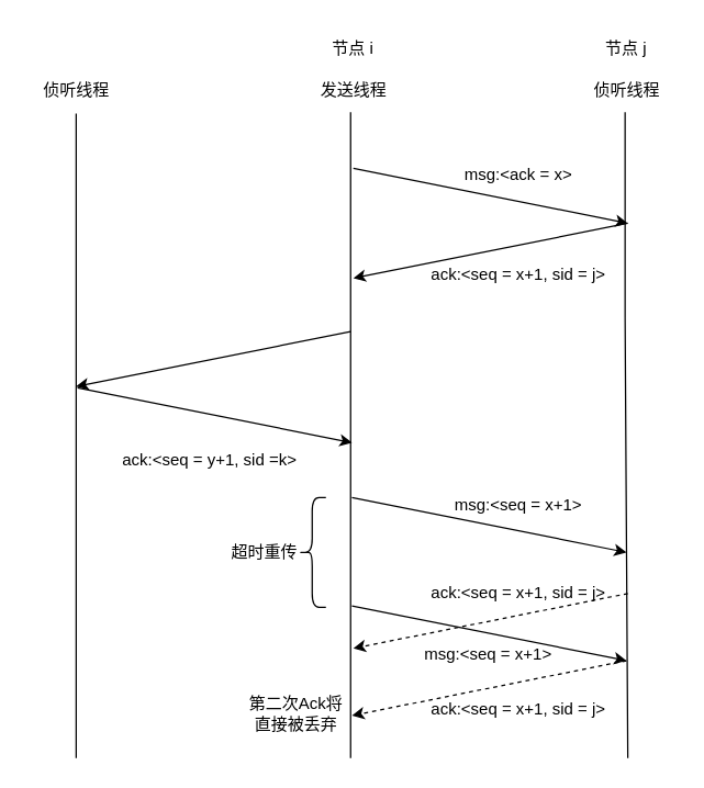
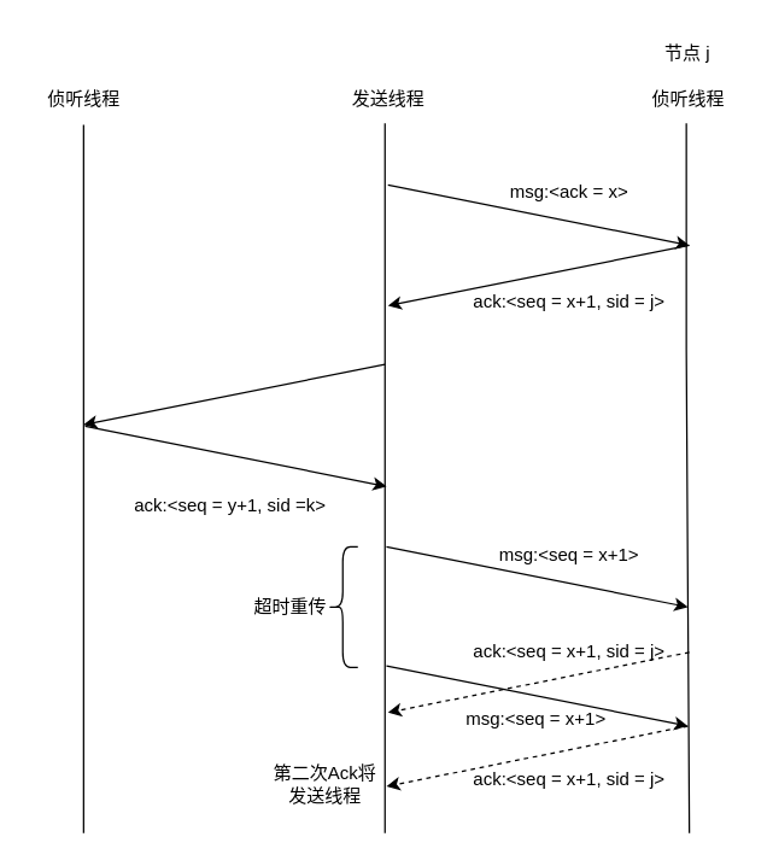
- <mxCell id="10" value="节点 i" style="text;html=1;align=center;verticalAlign=middle;whiteSpace=wrap;rounded=0;" parent="1" vertex="1"><mxGeometry x="227" y="20" width="60" height="30" as="geometry" /></mxCell>
- <mxCell id="27" value="第二次Ack将&lt;div&gt;直接被丢弃&lt;/div&gt;" style="text;html=1;align=center;verticalAlign=middle;resizable=0;points=[];autosize=1;strokeColor=none;fillColor=none;" parent="1" vertex="1"><mxGeometry x="170" y="500" width="90" height="40" as="geometry" /></mxCell>
+ <mxCell id="27" value="第二次Ack将&lt;div&gt;发送线程&lt;/div&gt;" style="text;html=1;align=center;verticalAlign=middle;resizable=0;points=[];autosize=1;strokeColor=none;fillColor=none;" parent="1" vertex="1"><mxGeometry x="170" y="500" width="90" height="40" as="geometry" /></mxCell>
